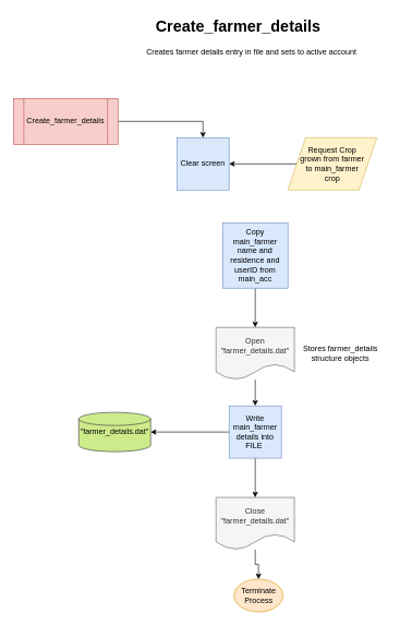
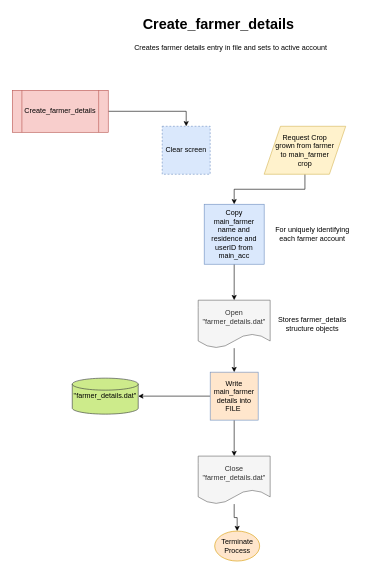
- <mxCell id="4" value="Clear screen" style="whiteSpace=wrap;html=1;aspect=fixed;strokeWidth=1;fillColor=#dae8fc;strokeColor=#6c8ebf;" parent="1" vertex="1"><mxGeometry x="270" y="210" width="80" height="80" as="geometry" /></mxCell>
+ <mxCell id="4" value="Clear screen" style="whiteSpace=wrap;html=1;aspect=fixed;strokeWidth=1;fillColor=#dae8fc;strokeColor=#6c8ebf;dashed=1;" parent="1" vertex="1"><mxGeometry x="270" y="210" width="80" height="80" as="geometry" /></mxCell>
- <mxCell id="5" style="edgeStyle=orthogonalEdgeStyle;rounded=0;orthogonalLoop=1;jettySize=auto;html=1;" parent="1" source="6" target="4" edge="1"><mxGeometry relative="1" as="geometry" /></mxCell>
+ <mxCell id="5" style="edgeStyle=orthogonalEdgeStyle;rounded=0;orthogonalLoop=1;jettySize=auto;html=1;" parent="1" source="6" target="8" edge="1"><mxGeometry relative="1" as="geometry" /></mxCell>
+ <mxCell id="20" value="For uniquely identifying&lt;br&gt;each farmer account" style="text;html=1;align=center;verticalAlign=middle;resizable=0;points=[];autosize=1;" vertex="1" parent="1"><mxGeometry x="450" y="375" width="140" height="30" as="geometry" /></mxCell>
- <mxCell id="13" value="Write main_farmer details into FILE&amp;nbsp;" style="whiteSpace=wrap;html=1;aspect=fixed;strokeWidth=1;fillColor=#dae8fc;strokeColor=#6c8ebf;" parent="1" vertex="1"><mxGeometry x="350" y="620" width="80" height="80" as="geometry" /></mxCell>
+ <mxCell id="13" value="Write main_farmer details into FILE&amp;nbsp;" style="whiteSpace=wrap;html=1;aspect=fixed;strokeWidth=1;fillColor=#ffe6cc;strokeColor=#6c8ebf;" parent="1" vertex="1"><mxGeometry x="350" y="620" width="80" height="80" as="geometry" /></mxCell>
